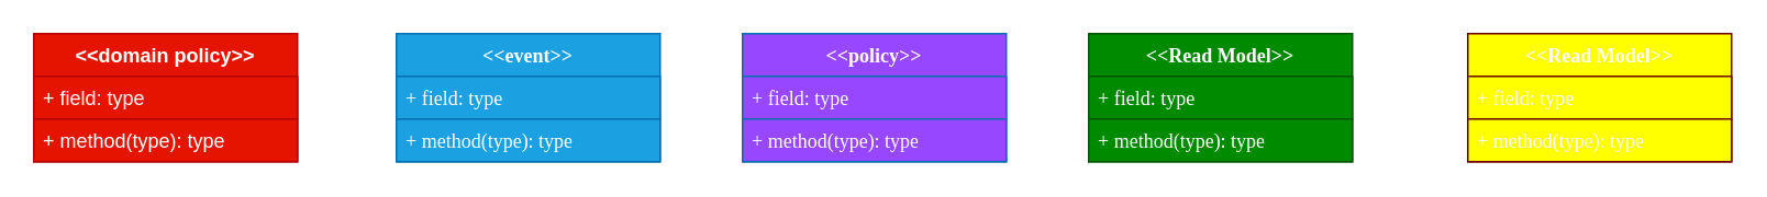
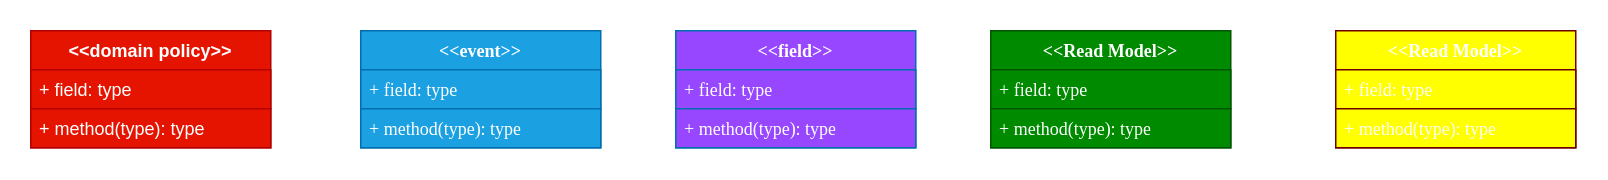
- <mxCell id="8" value="&amp;lt;&amp;lt;policy&amp;gt;&amp;gt;" style="swimlane;fontStyle=1;align=center;verticalAlign=top;childLayout=stackLayout;horizontal=1;startSize=26;horizontalStack=0;resizeParent=1;resizeParentMax=0;resizeLast=0;collapsible=1;marginBottom=0;whiteSpace=wrap;html=1;fontFamily=Architects Daughter;fontSource=https%3A%2F%2Ffonts.googleapis.com%2Fcss%3Ffamily%3DArchitects%2BDaughter;fillColor=#9747ff;fontColor=#ffffff;strokeColor=#006EAF;" vertex="1" parent="1"><mxGeometry x="450" y="20" width="160" height="78" as="geometry" /></mxCell>
+ <mxCell id="8" value="&amp;lt;&amp;lt;field&amp;gt;&amp;gt;" style="swimlane;fontStyle=1;align=center;verticalAlign=top;childLayout=stackLayout;horizontal=1;startSize=26;horizontalStack=0;resizeParent=1;resizeParentMax=0;resizeLast=0;collapsible=1;marginBottom=0;whiteSpace=wrap;html=1;fontFamily=Architects Daughter;fontSource=https%3A%2F%2Ffonts.googleapis.com%2Fcss%3Ffamily%3DArchitects%2BDaughter;fillColor=#9747ff;fontColor=#ffffff;strokeColor=#006EAF;" vertex="1" parent="1"><mxGeometry x="450" y="20" width="160" height="78" as="geometry" /></mxCell>
